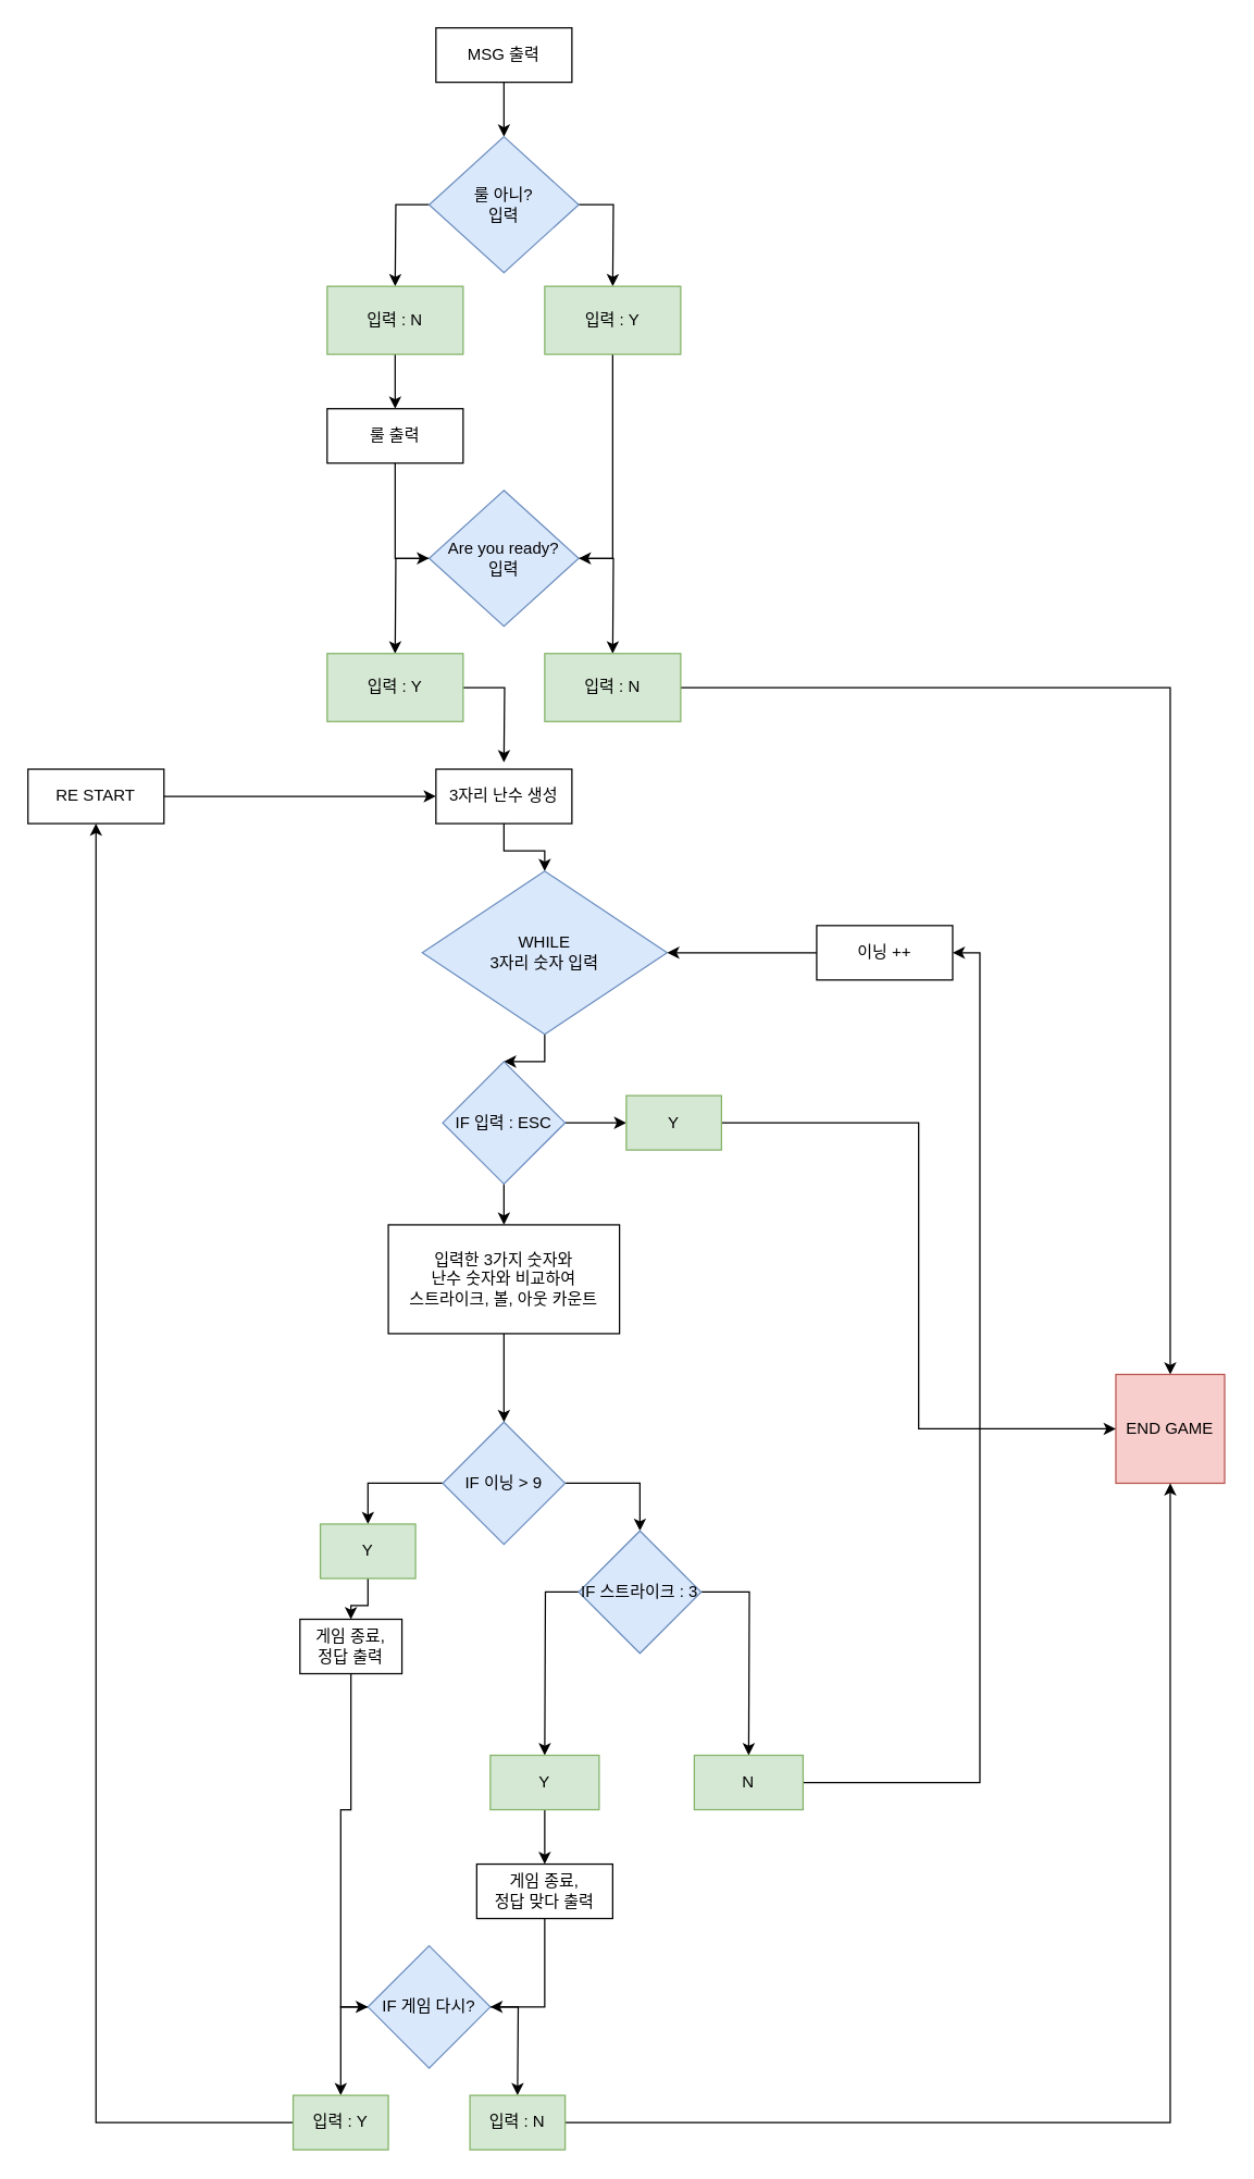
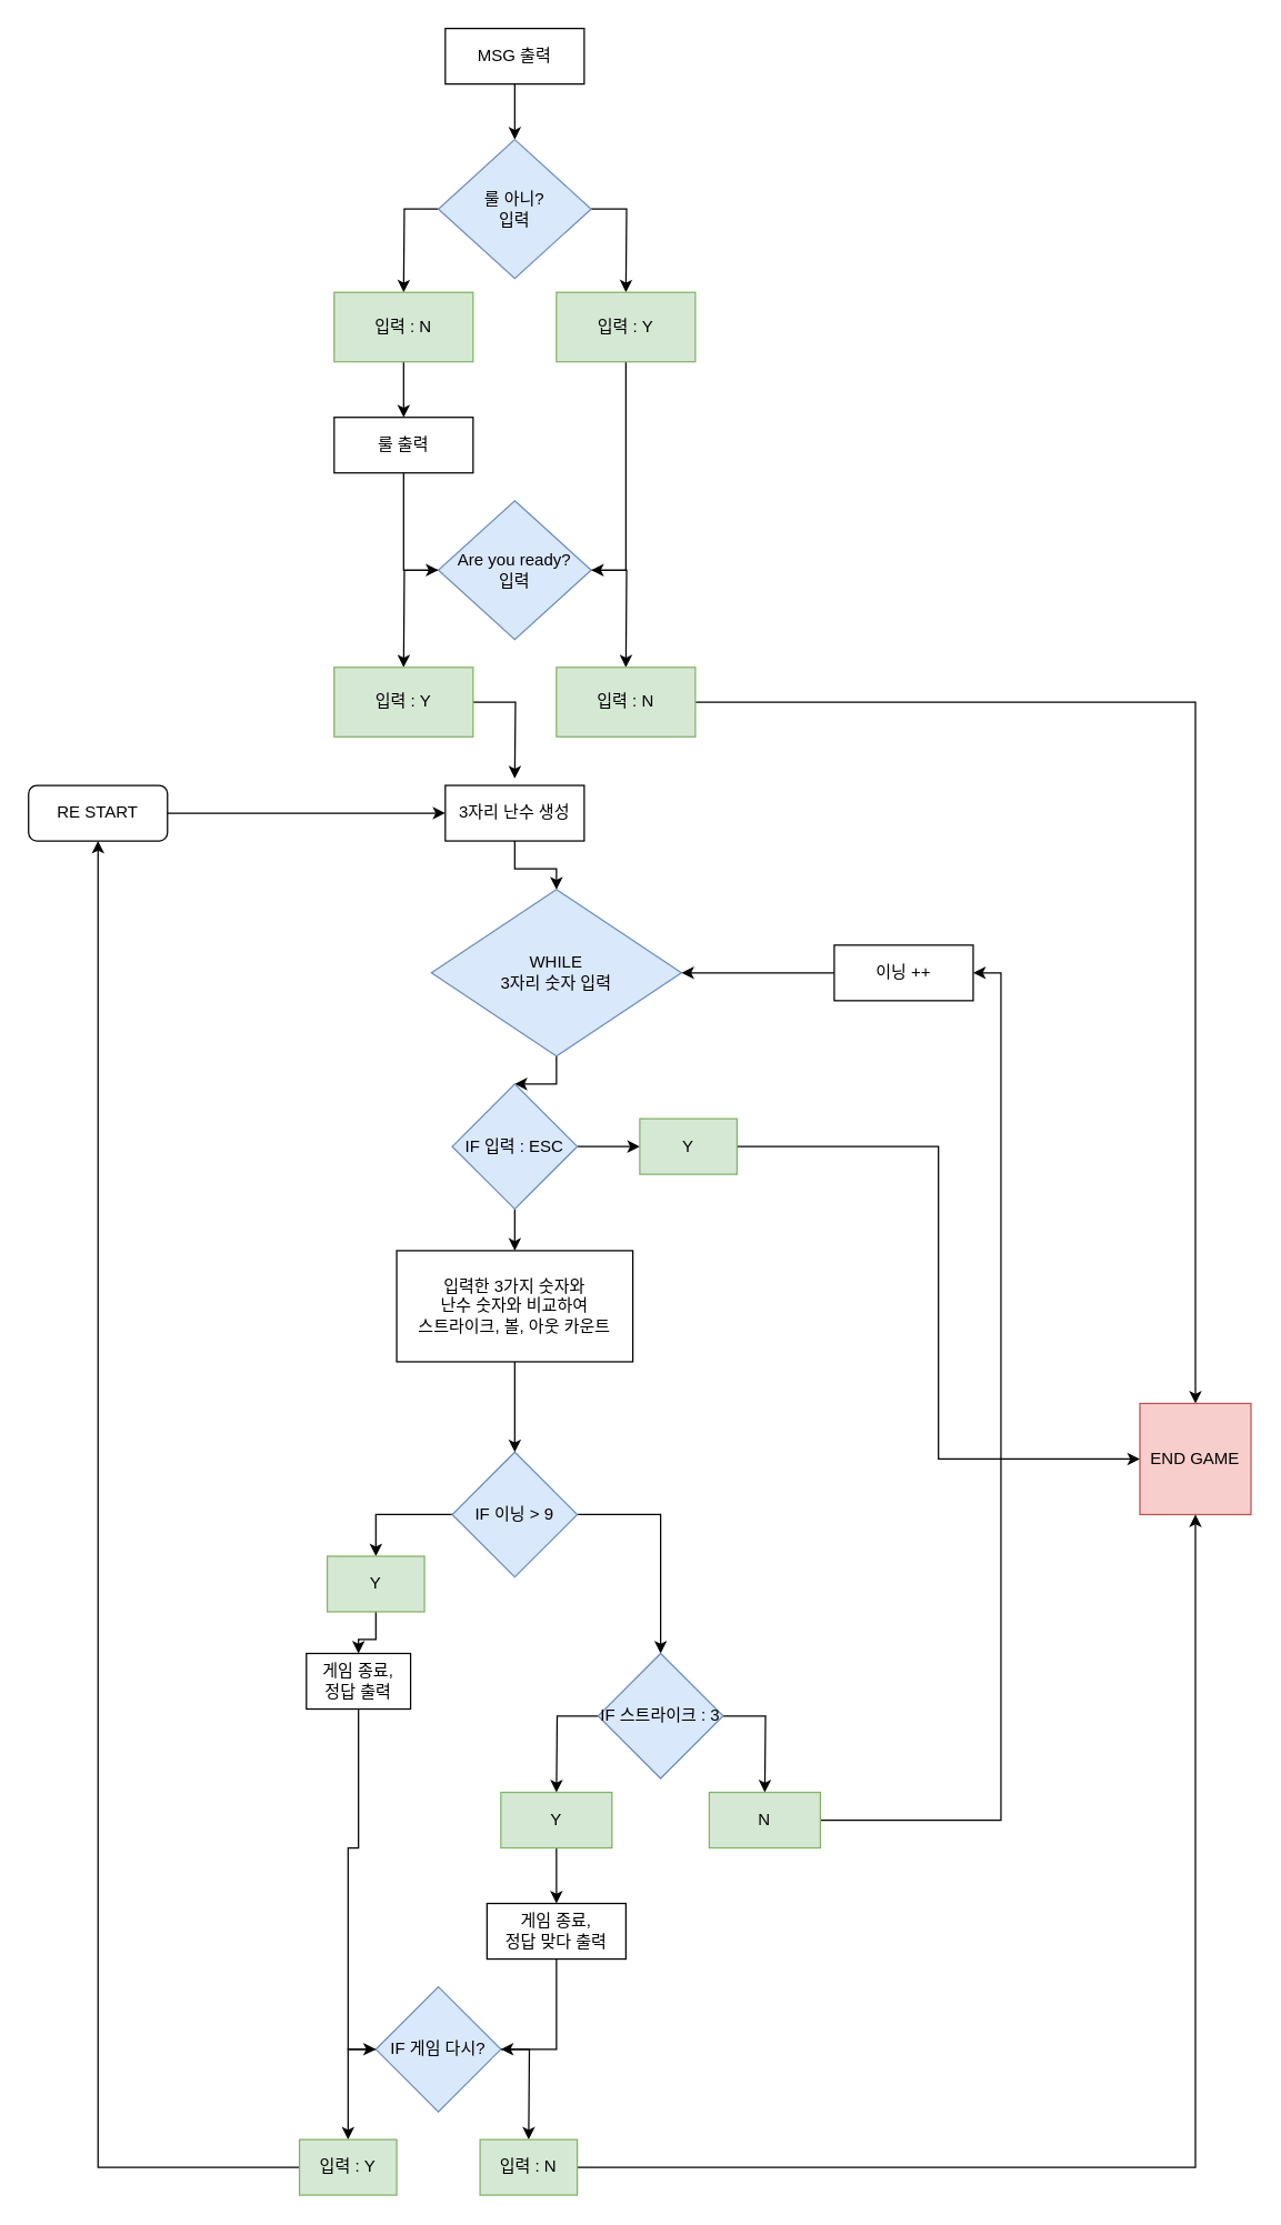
- <mxCell id="56" value="RE START" style="rounded=0;whiteSpace=wrap;html=1;" vertex="1" parent="1"><mxGeometry x="20" y="565" width="100" height="40" as="geometry" /></mxCell>
+ <mxCell id="56" value="RE START" style="whiteSpace=wrap;html=1;rounded=1;" vertex="1" parent="1"><mxGeometry x="20" y="565" width="100" height="40" as="geometry" /></mxCell>
- <mxCell id="33" value="IF 스트라이크 : 3" style="rhombus;whiteSpace=wrap;html=1;fillColor=#dae8fc;strokeColor=#6c8ebf;" vertex="1" parent="1"><mxGeometry x="425" y="1125" width="90" height="90" as="geometry" /></mxCell>
+ <mxCell id="33" value="IF 스트라이크 : 3" style="rhombus;whiteSpace=wrap;html=1;fillColor=#dae8fc;strokeColor=#6c8ebf;" vertex="1" parent="1"><mxGeometry x="430" y="1190" width="90" height="90" as="geometry" /></mxCell>
